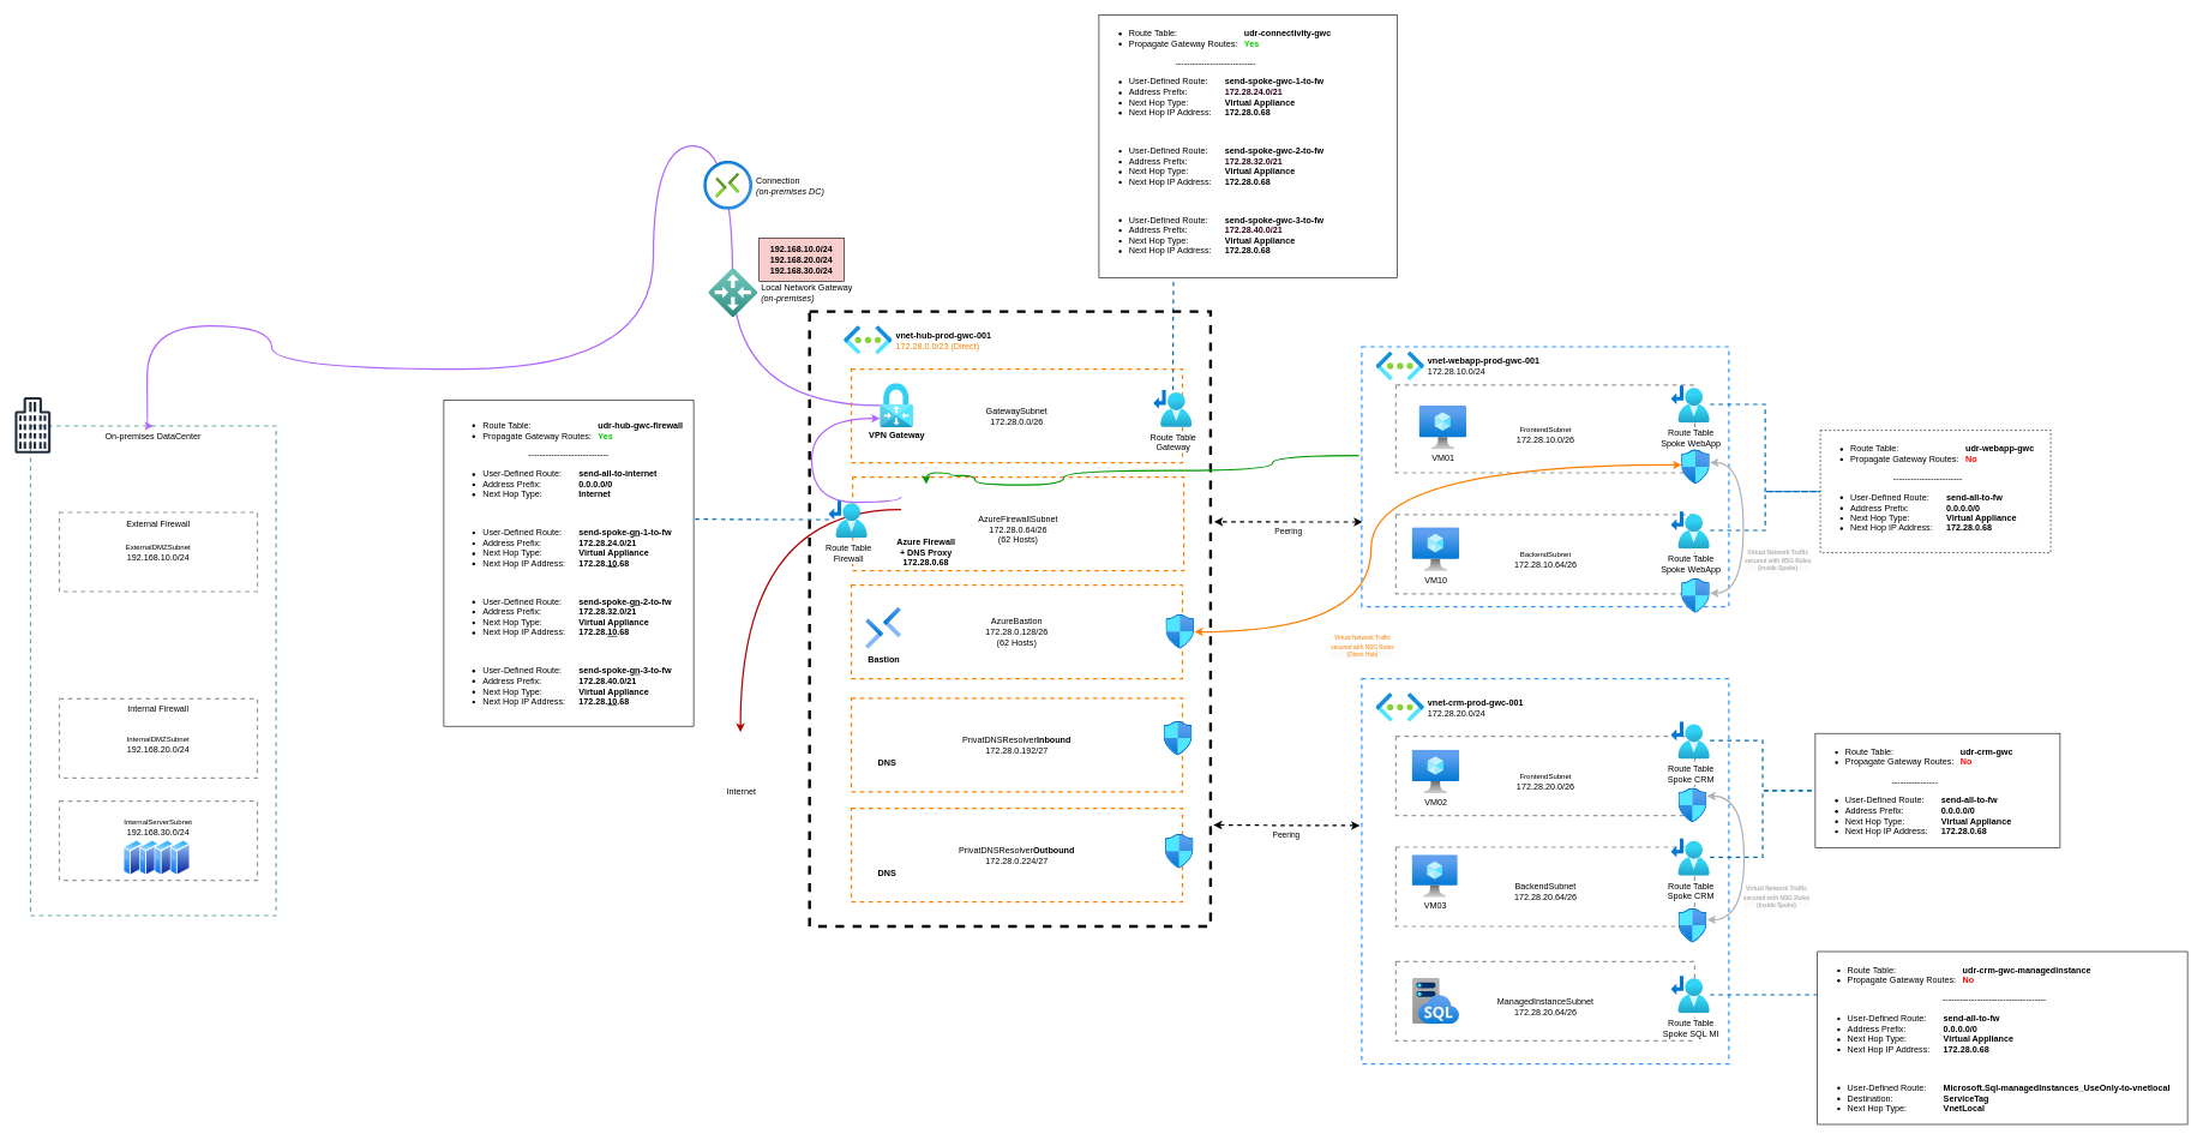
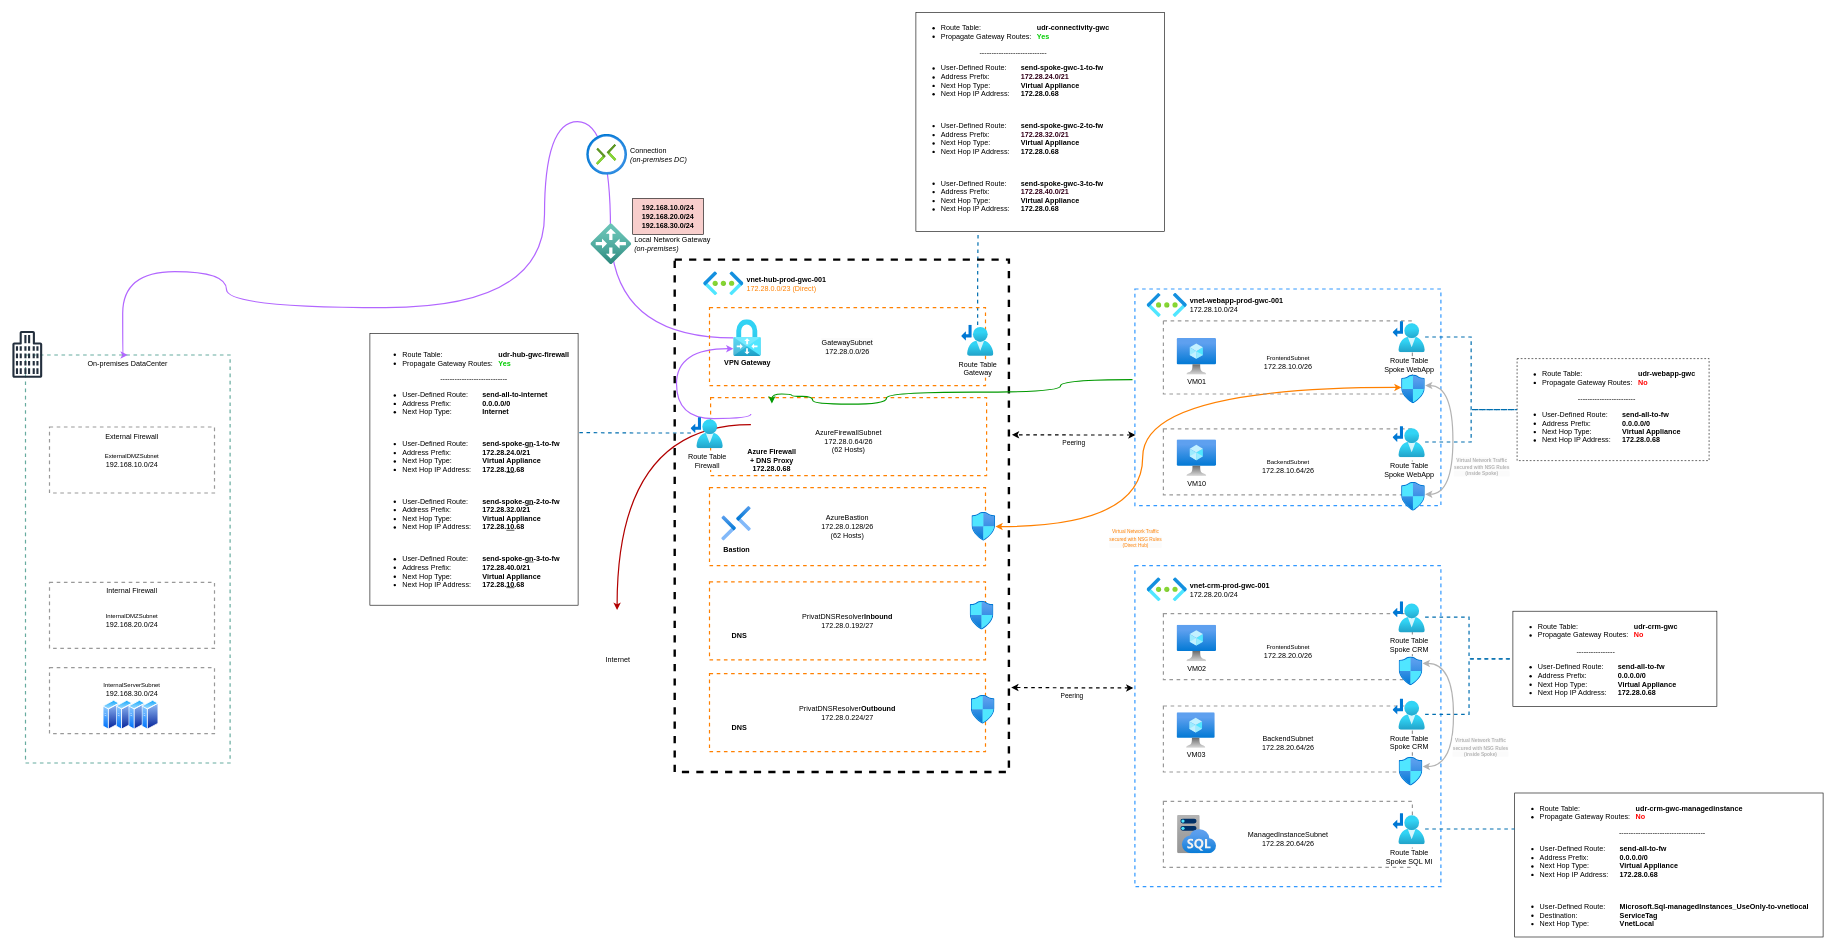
- <mxCell id="75" value="VM01" style="image;aspect=fixed;html=1;points=[];align=center;fontSize=12;image=img/lib/azure2/compute/Virtual_Machine.svg;spacing=0;labelBackgroundColor=none;" parent="1" vertex="1"><mxGeometry x="1971" y="563" width="65.76" height="61" as="geometry" /></mxCell>
+ <mxCell id="75" value="VM01" style="image;aspect=fixed;html=1;points=[];align=center;fontSize=12;image=img/lib/azure2/compute/Virtual_Machine.svg;spacing=0;labelBackgroundColor=none;" parent="1" vertex="1"><mxGeometry x="1961" y="563" width="65.76" height="61" as="geometry" /></mxCell>
